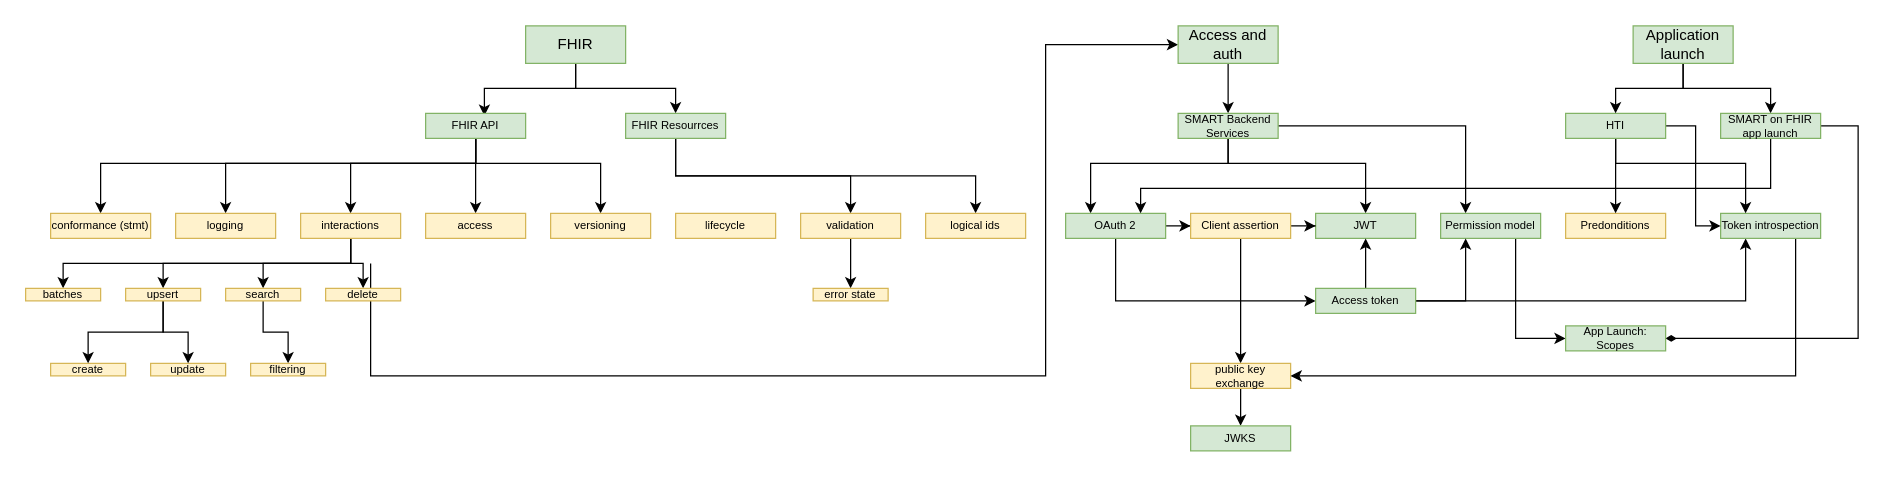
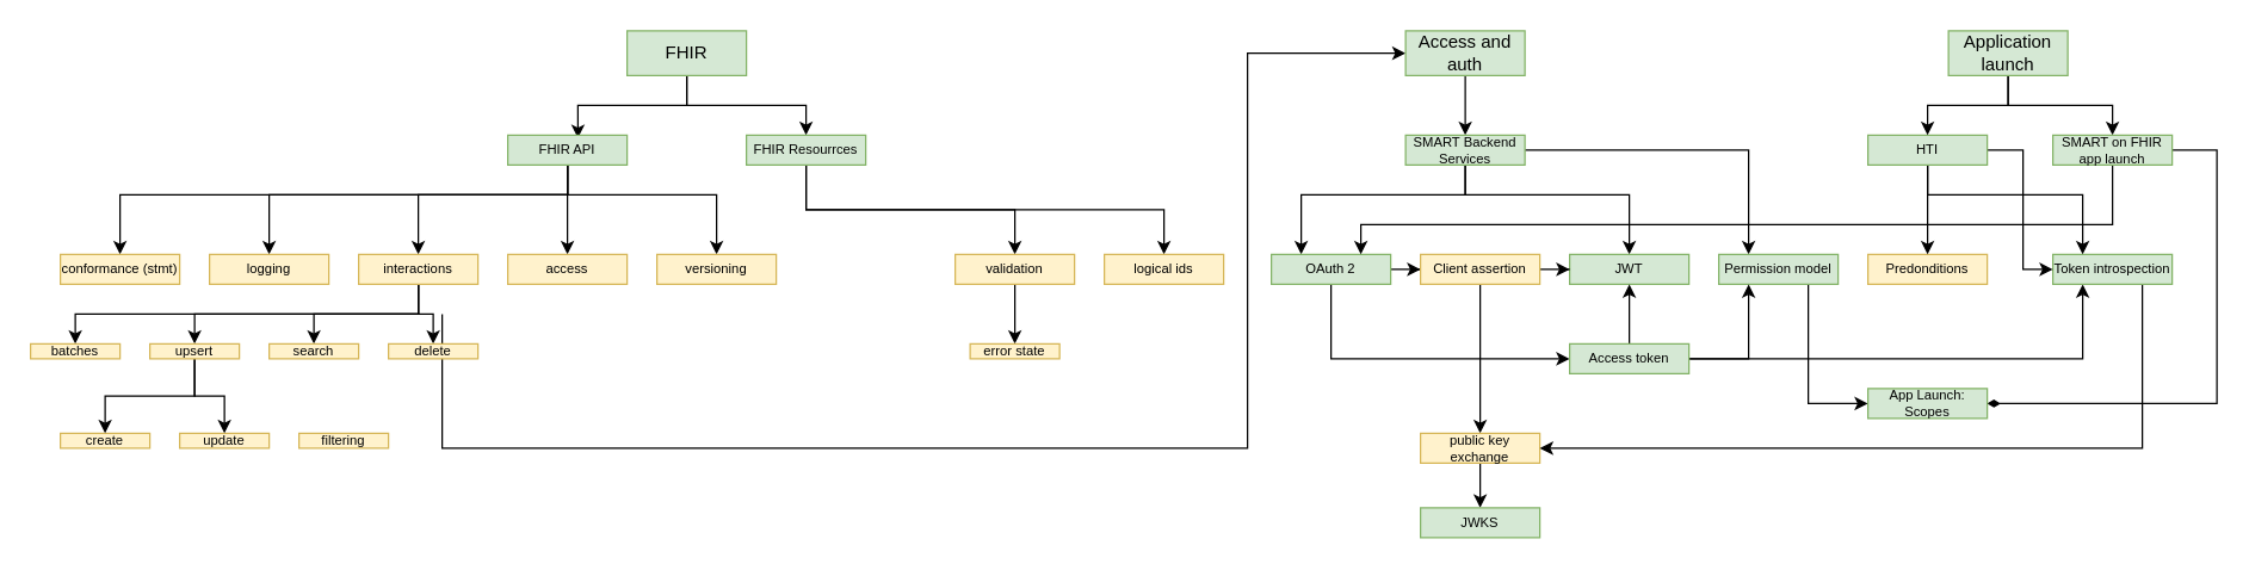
- <mxCell id="24" value="&lt;div style=&quot;text-align: start;&quot;&gt;lifecycle&lt;/div&gt;" style="rounded=0;whiteSpace=wrap;html=1;fontSize=9;fillColor=#fff2cc;strokeColor=#d6b656;" parent="1" vertex="1"><mxGeometry x="540" y="170" width="80" height="20" as="geometry" /></mxCell>
- <mxCell id="30" style="edgeStyle=orthogonalEdgeStyle;rounded=0;orthogonalLoop=1;jettySize=auto;html=1;entryX=0.5;entryY=0;entryDx=0;entryDy=0;fontSize=9;" parent="1" source="31" target="37" edge="1"><mxGeometry relative="1" as="geometry" /></mxCell>
